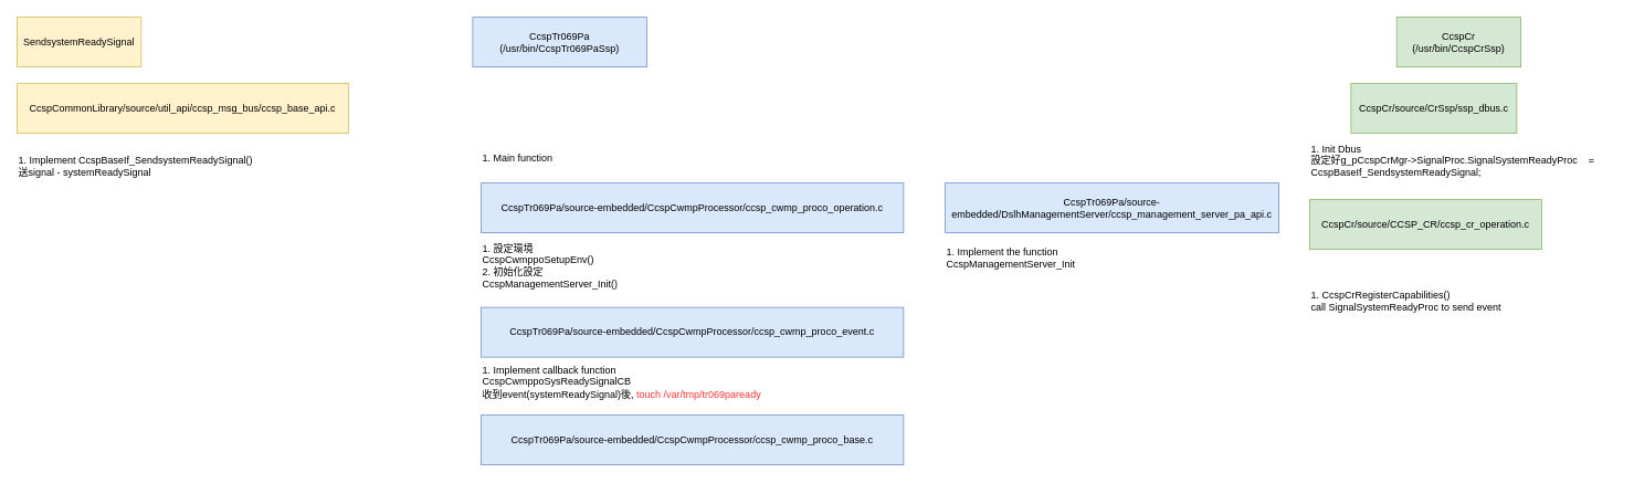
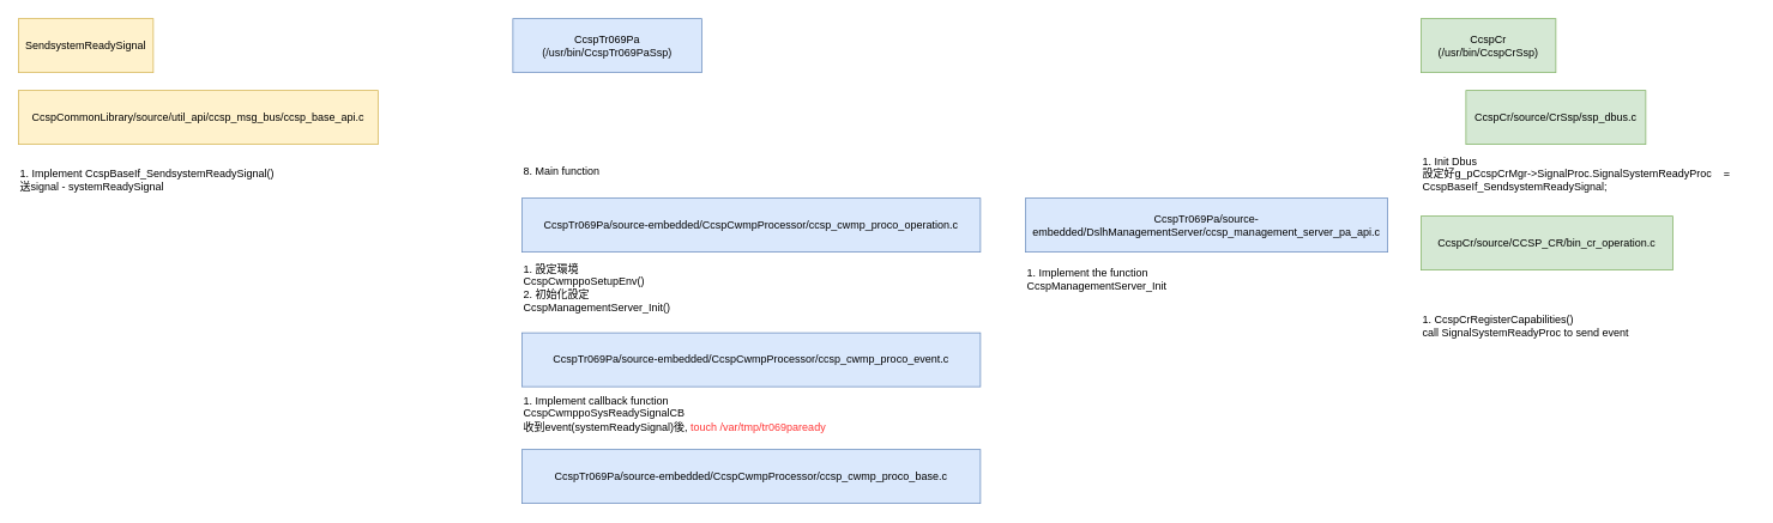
- <mxCell id="3" value="CcspCr&lt;br&gt;(/usr/bin/CcspCrSsp)" style="rounded=0;whiteSpace=wrap;html=1;fillColor=#d5e8d4;strokeColor=#82b366;" vertex="1" parent="1"><mxGeometry x="1685" y="20" width="150" height="60" as="geometry" /></mxCell>
+ <mxCell id="3" value="CcspCr&lt;br&gt;(/usr/bin/CcspCrSsp)" style="rounded=0;whiteSpace=wrap;html=1;fillColor=#d5e8d4;strokeColor=#82b366;" vertex="1" parent="1"><mxGeometry x="1580" y="20" width="150" height="60" as="geometry" /></mxCell>
- <mxCell id="8" value="1. Main function" style="text;html=1;strokeColor=none;fillColor=none;align=left;verticalAlign=middle;whiteSpace=wrap;rounded=0;" vertex="1" parent="1"><mxGeometry y="160" width="230" height="60" as="geometry" x="580" /></mxCell>
+ <mxCell id="8" value="8. Main function" style="text;html=1;strokeColor=none;fillColor=none;align=left;verticalAlign=middle;whiteSpace=wrap;rounded=0;" vertex="1" parent="1"><mxGeometry y="160" width="230" height="60" as="geometry" x="580" /></mxCell>
- <mxCell id="17" value="CcspCr/source/CCSP_CR/ccsp_cr_operation.c" style="rounded=0;whiteSpace=wrap;html=1;fillColor=#d5e8d4;strokeColor=#82b366;" vertex="1" parent="1"><mxGeometry x="1580" y="240" width="280" height="60" as="geometry" /></mxCell>
+ <mxCell id="17" value="CcspCr/source/CCSP_CR/bin_cr_operation.c" style="rounded=0;whiteSpace=wrap;html=1;fillColor=#d5e8d4;strokeColor=#82b366;" vertex="1" parent="1"><mxGeometry x="1580" y="240" width="280" height="60" as="geometry" /></mxCell>
